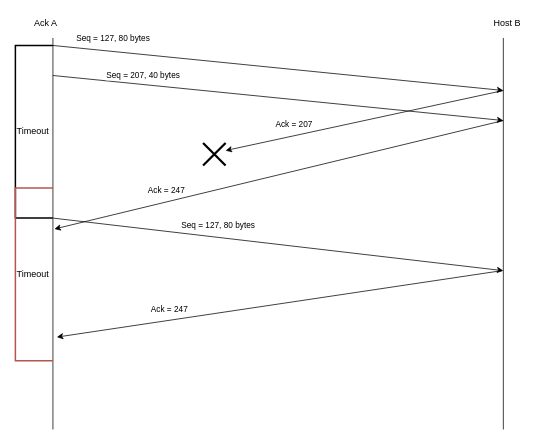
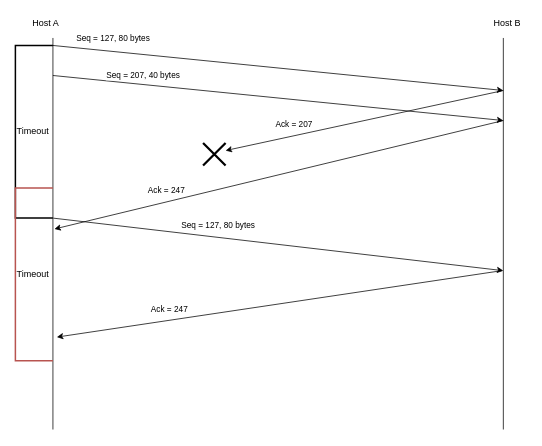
- <mxCell id="2" value="Ack A" style="text;html=1;align=center;verticalAlign=middle;resizable=0;points=[];autosize=1;strokeColor=none;fillColor=none;" vertex="1" parent="1"><mxGeometry x="35" y="20" width="50" height="20" as="geometry" /></mxCell>
+ <mxCell id="2" value="Host A" style="text;html=1;align=center;verticalAlign=middle;resizable=0;points=[];autosize=1;strokeColor=none;fillColor=none;" vertex="1" parent="1"><mxGeometry x="35" y="20" width="50" height="20" as="geometry" /></mxCell>
